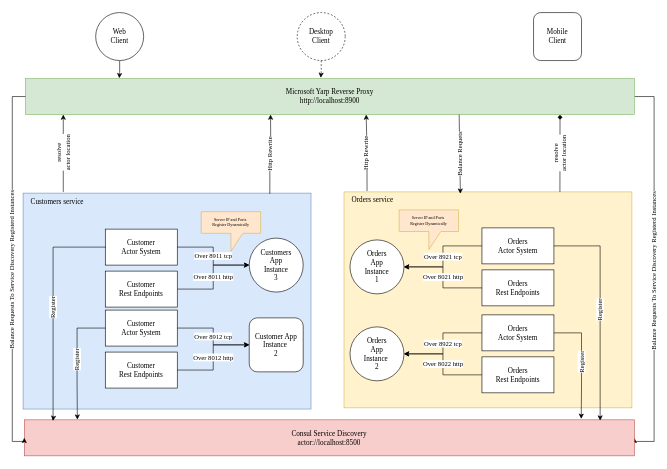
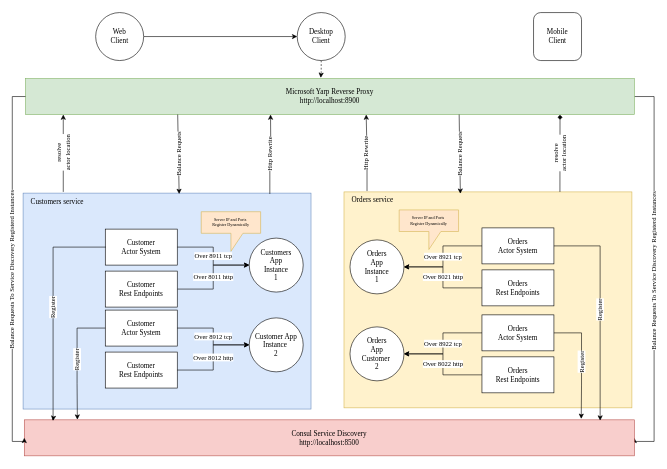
- <mxCell id="34" value="Desktop&lt;br&gt;Client" style="ellipse;whiteSpace=wrap;html=1;aspect=fixed;fontFamily=sf mono;dashed=1;" vertex="1" parent="1"><mxGeometry x="495" y="20" width="80" height="80" as="geometry" /></mxCell>
+ <mxCell id="34" value="Desktop&lt;br&gt;Client" style="ellipse;whiteSpace=wrap;html=1;aspect=fixed;fontFamily=sf mono;" vertex="1" parent="1"><mxGeometry x="495" y="20" width="80" height="80" as="geometry" /></mxCell>
- <mxCell id="31" style="edgeStyle=orthogonalEdgeStyle;rounded=0;orthogonalLoop=1;jettySize=auto;html=1;entryX=0.154;entryY=-0.009;entryDx=0;entryDy=0;entryPerimeter=0;" edge="1" parent="1" source="32" target="29"><mxGeometry relative="1" as="geometry" /></mxCell>
+ <mxCell id="31" style="edgeStyle=orthogonalEdgeStyle;rounded=0;orthogonalLoop=1;jettySize=auto;html=1;" edge="1" parent="1" source="32" target="34"><mxGeometry relative="1" as="geometry" /></mxCell>
+ <mxCell id="45" value="Balance Requets" style="endArrow=classic;html=1;rounded=0;exitX=0.25;exitY=1;exitDx=0;exitDy=0;entryX=0.542;entryY=0.004;entryDx=0;entryDy=0;entryPerimeter=0;fontFamily=sf mono;horizontal=0;" edge="1" parent="1" source="29" target="3"><mxGeometry width="50" height="50" relative="1" as="geometry"><mxPoint x="335" y="275" as="sourcePoint" /><mxPoint x="385" y="225" as="targetPoint" /></mxGeometry></mxCell>
- <mxCell id="4" value="Customers&lt;br&gt;App&lt;br&gt;Instance&lt;br&gt;3" style="ellipse;whiteSpace=wrap;html=1;aspect=fixed;fontFamily=sf mono;" vertex="1" parent="2"><mxGeometry x="377" y="75" width="90" height="90" as="geometry" /></mxCell>
+ <mxCell id="4" value="Customers&lt;br&gt;App&lt;br&gt;Instance&lt;br&gt;1" style="ellipse;whiteSpace=wrap;html=1;aspect=fixed;fontFamily=sf mono;" vertex="1" parent="2"><mxGeometry x="377" y="75" width="90" height="90" as="geometry" /></mxCell>
- <mxCell id="9" value="Customer App&lt;br&gt;Instance&amp;nbsp;&lt;br&gt;2" style="whiteSpace=wrap;html=1;aspect=fixed;fontFamily=sf mono;rounded=1;" vertex="1" parent="2"><mxGeometry x="377" y="208" width="90" height="90" as="geometry" /></mxCell>
+ <mxCell id="9" value="Customer App&lt;br&gt;Instance&amp;nbsp;&lt;br&gt;2" style="ellipse;whiteSpace=wrap;html=1;aspect=fixed;fontFamily=sf mono;" vertex="1" parent="2"><mxGeometry x="377" y="208" width="90" height="90" as="geometry" /></mxCell>
- <mxCell id="22" value="Orders&lt;br&gt;App&lt;br&gt;Instance&amp;nbsp;&lt;br&gt;2" style="ellipse;whiteSpace=wrap;html=1;aspect=fixed;fontFamily=sf mono;" vertex="1" parent="15"><mxGeometry x="10" y="225" width="90" height="90" as="geometry" /></mxCell>
+ <mxCell id="22" value="Orders&lt;br&gt;App&lt;br&gt;Customer&amp;nbsp;&lt;br&gt;2" style="ellipse;whiteSpace=wrap;html=1;aspect=fixed;fontFamily=sf mono;" vertex="1" parent="15"><mxGeometry x="10" y="225" width="90" height="90" as="geometry" /></mxCell>
- <mxCell id="36" value="Consul Service Discovery&lt;br&gt;actor://localhost:8500" style="rounded=0;whiteSpace=wrap;html=1;fontFamily=sf mono;fillColor=#f8cecc;strokeColor=#b85450;" vertex="1" parent="1"><mxGeometry x="40" y="699" width="1017" height="60" as="geometry" /></mxCell>
+ <mxCell id="36" value="Consul Service Discovery&lt;br&gt;http://localhost:8500" style="rounded=0;whiteSpace=wrap;html=1;fontFamily=sf mono;fillColor=#f8cecc;strokeColor=#b85450;" vertex="1" parent="1"><mxGeometry x="40" y="699" width="1017" height="60" as="geometry" /></mxCell>
